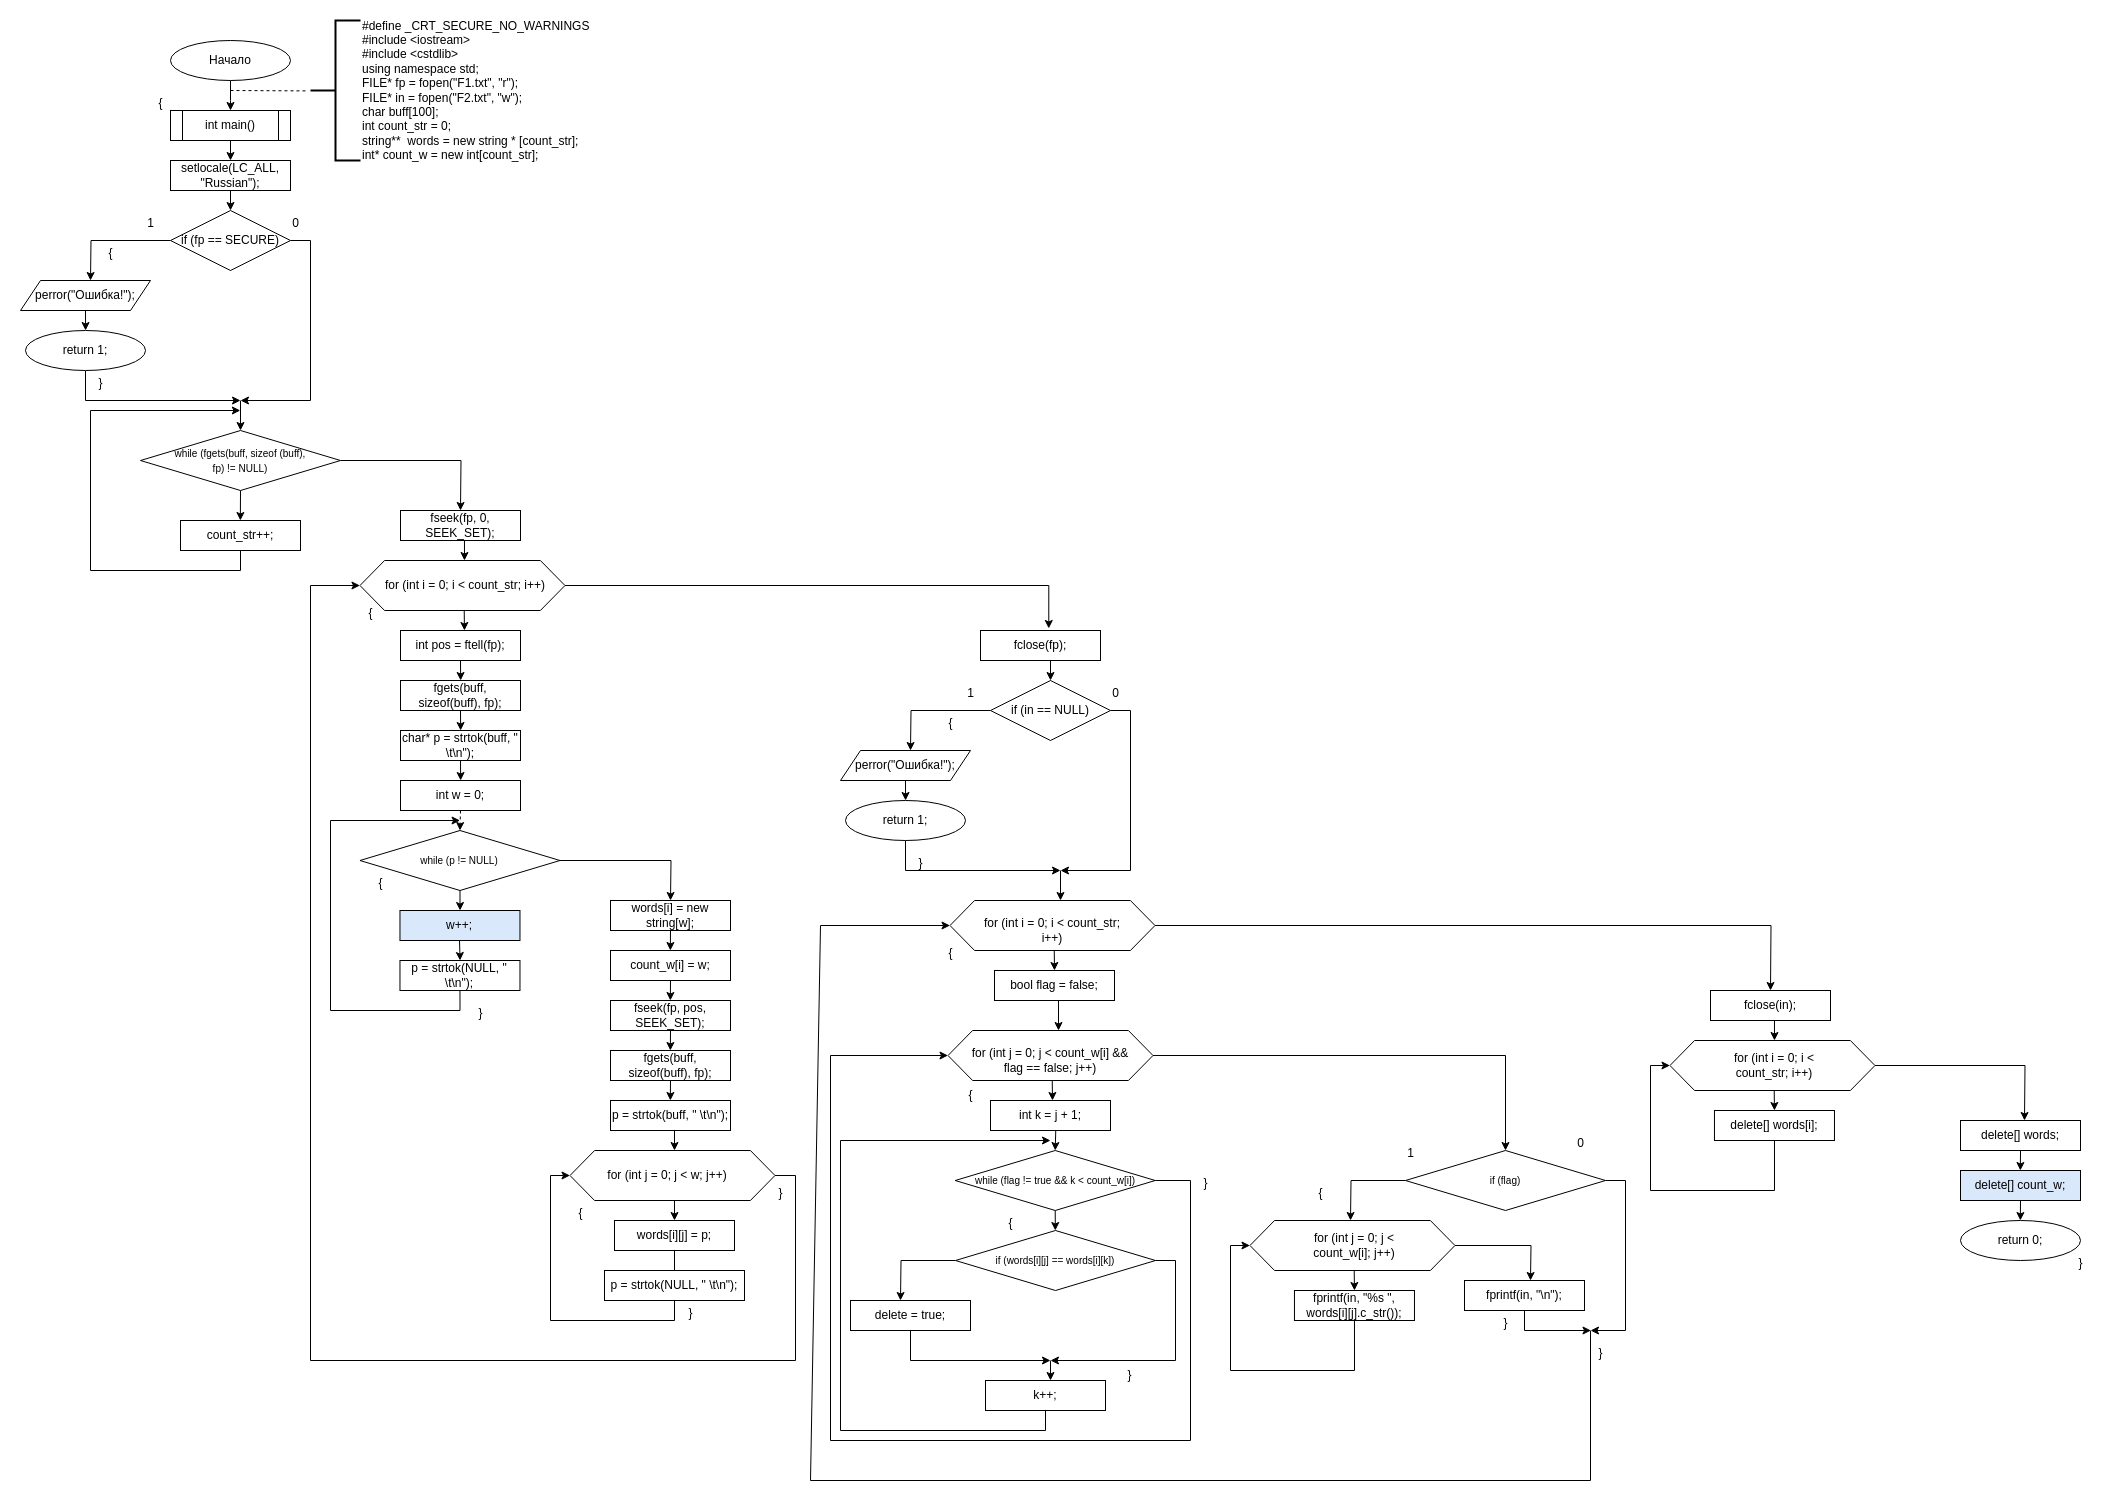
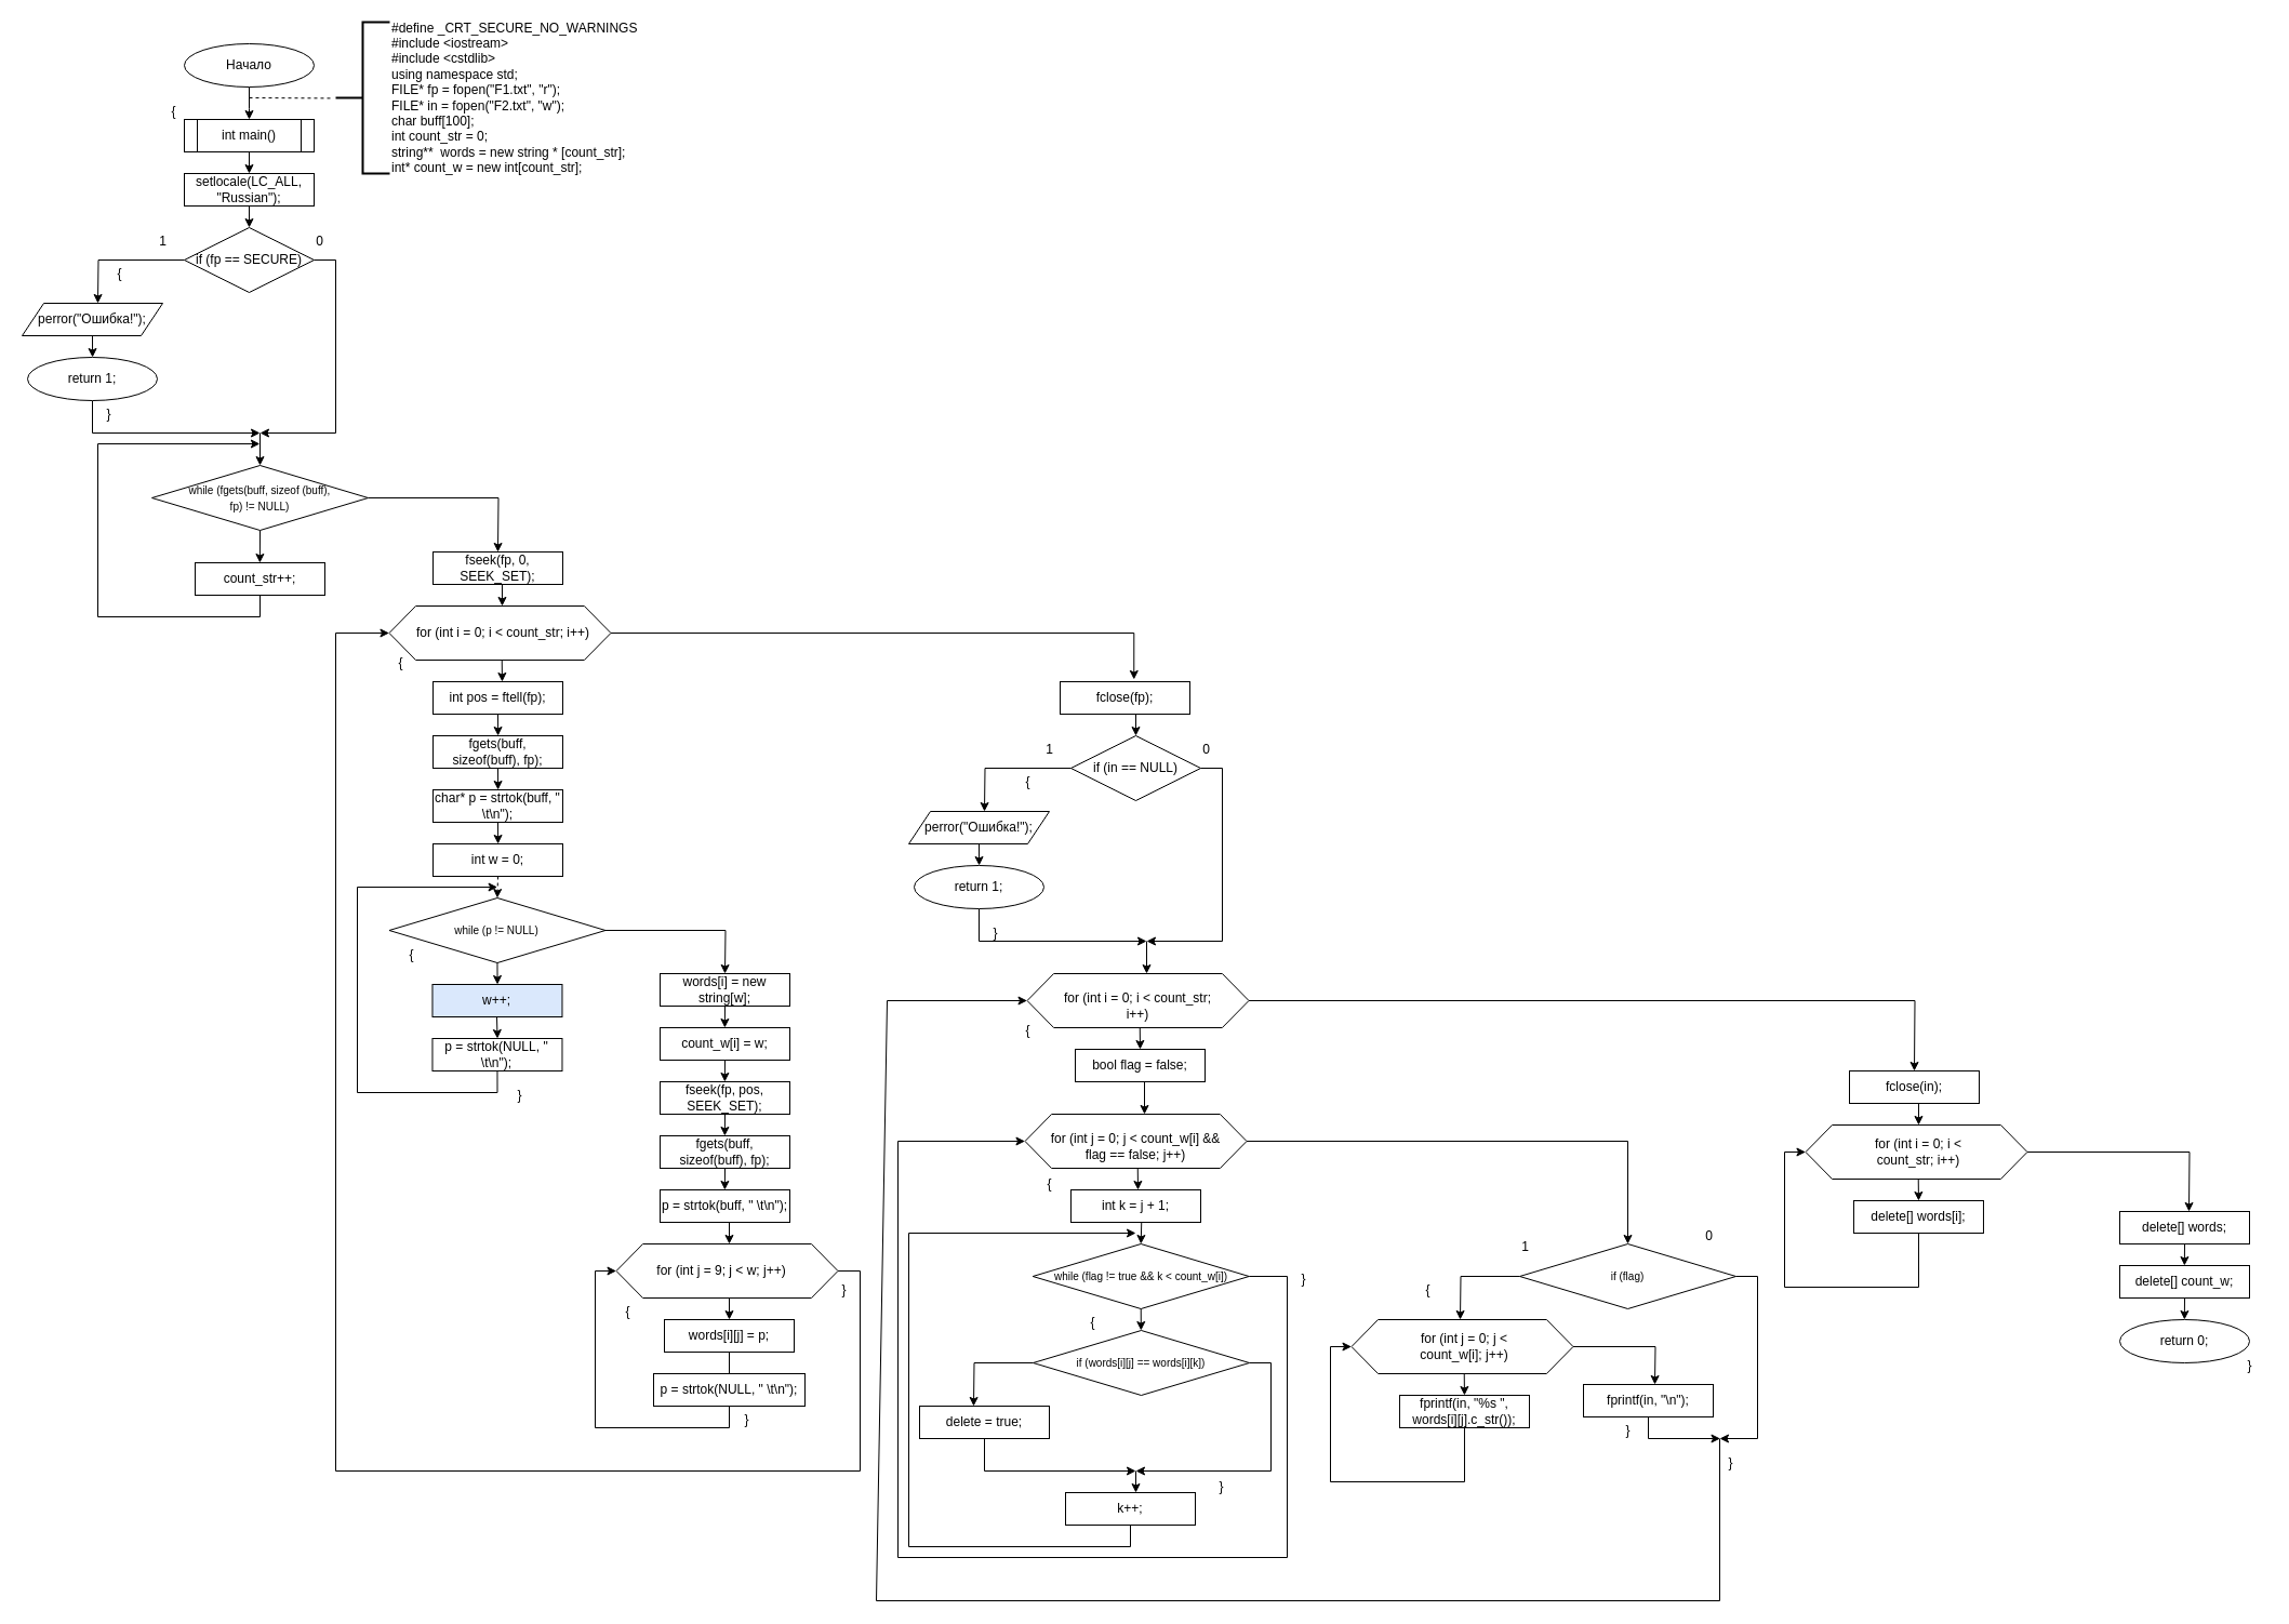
- <mxCell id="58" value="for (int j = 0; j &lt; w; j++)" style="text;html=1;align=center;verticalAlign=middle;whiteSpace=wrap;rounded=0;" vertex="1" parent="1"><mxGeometry x="600" y="1160" width="134" height="30" as="geometry" /></mxCell>
+ <mxCell id="58" value="for (int j = 9; j &lt; w; j++)" style="text;html=1;align=center;verticalAlign=middle;whiteSpace=wrap;rounded=0;" vertex="1" parent="1"><mxGeometry x="600" y="1160" width="134" height="30" as="geometry" /></mxCell>
- <mxCell id="121" value="delete[] count_w;" style="rounded=0;whiteSpace=wrap;html=1;fillColor=#dae8fc;" vertex="1" parent="1"><mxGeometry x="1960.001" y="1170" width="120" height="30" as="geometry" /></mxCell>
+ <mxCell id="121" value="delete[] count_w;" style="rounded=0;whiteSpace=wrap;html=1;" vertex="1" parent="1"><mxGeometry x="1960.001" y="1170" width="120" height="30" as="geometry" /></mxCell>
